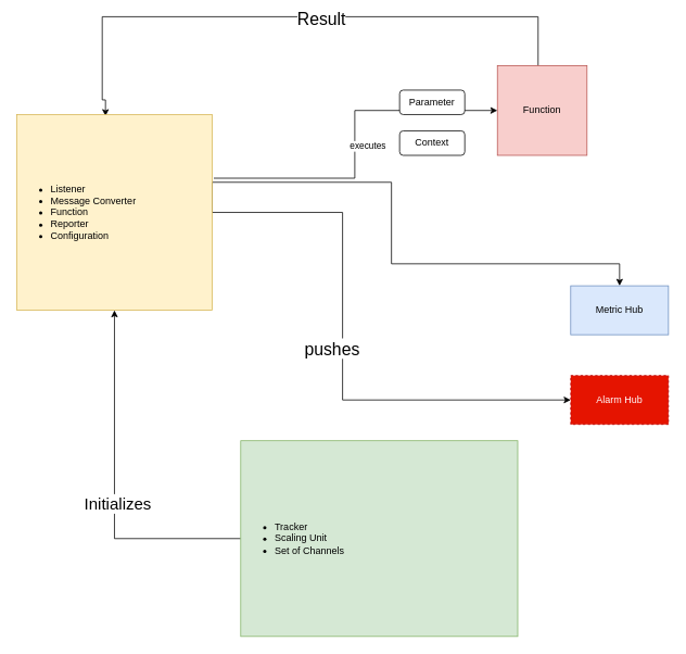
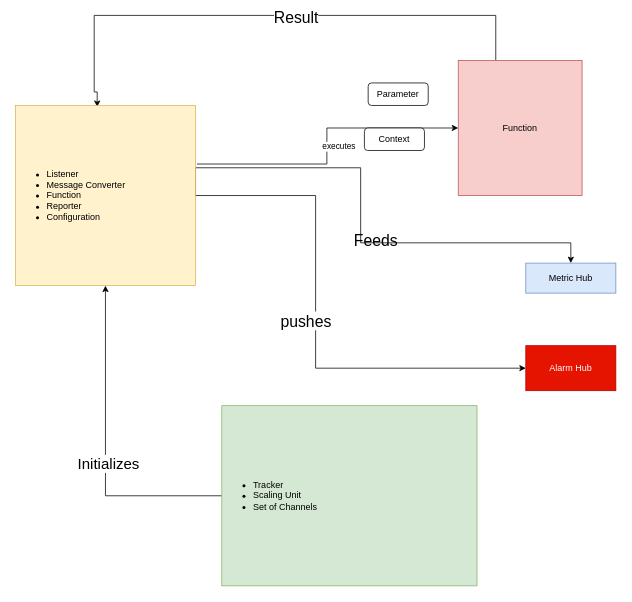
- <mxCell id="4" value="Function" style="whiteSpace=wrap;html=1;aspect=fixed;fillColor=#f8cecc;strokeColor=#b85450;" parent="1" vertex="1"><mxGeometry x="610" y="80" width="110" height="110" as="geometry" /></mxCell>
+ <mxCell id="4" value="Function" style="whiteSpace=wrap;html=1;aspect=fixed;fillColor=#f8cecc;strokeColor=#b85450;" parent="1" vertex="1"><mxGeometry x="610" y="80" width="165" height="180" as="geometry" /></mxCell>
- <mxCell id="16" value="Context" style="rounded=1;whiteSpace=wrap;html=1;" parent="1" vertex="1"><mxGeometry x="490" y="160" width="80" height="30" as="geometry" /></mxCell>
+ <mxCell id="16" value="Context" style="rounded=1;whiteSpace=wrap;html=1;" parent="1" vertex="1"><mxGeometry x="485" y="170" width="80" height="30" as="geometry" /></mxCell>
+ <mxCell id="14" value="&lt;font style=&quot;font-size: 21px&quot;&gt;Feeds&lt;br&gt;&lt;/font&gt;" style="text;html=1;align=center;verticalAlign=middle;resizable=0;points=[];autosize=1;" parent="1" vertex="1"><mxGeometry x="465" y="310" width="70" height="20" as="geometry" /></mxCell>
- <mxCell id="12" value="Metric Hub" style="rounded=0;whiteSpace=wrap;html=1;fillColor=#dae8fc;strokeColor=#6c8ebf;" parent="1" vertex="1"><mxGeometry x="700" y="350" width="120" height="60" as="geometry" /></mxCell>
+ <mxCell id="12" value="Metric Hub" style="rounded=0;whiteSpace=wrap;html=1;fillColor=#dae8fc;strokeColor=#6c8ebf;" parent="1" vertex="1"><mxGeometry x="700" y="350" width="120" height="40" as="geometry" /></mxCell>
- <mxCell id="13" value="Alarm Hub" style="rounded=0;whiteSpace=wrap;html=1;fillColor=#e51400;strokeColor=#B20000;fontColor=#ffffff;dashed=1;" parent="1" vertex="1"><mxGeometry x="700" y="460" width="120" height="60" as="geometry" /></mxCell>
+ <mxCell id="13" value="Alarm Hub" style="rounded=0;whiteSpace=wrap;html=1;fillColor=#e51400;strokeColor=#B20000;fontColor=#ffffff;" parent="1" vertex="1"><mxGeometry x="700" y="460" width="120" height="60" as="geometry" /></mxCell>
